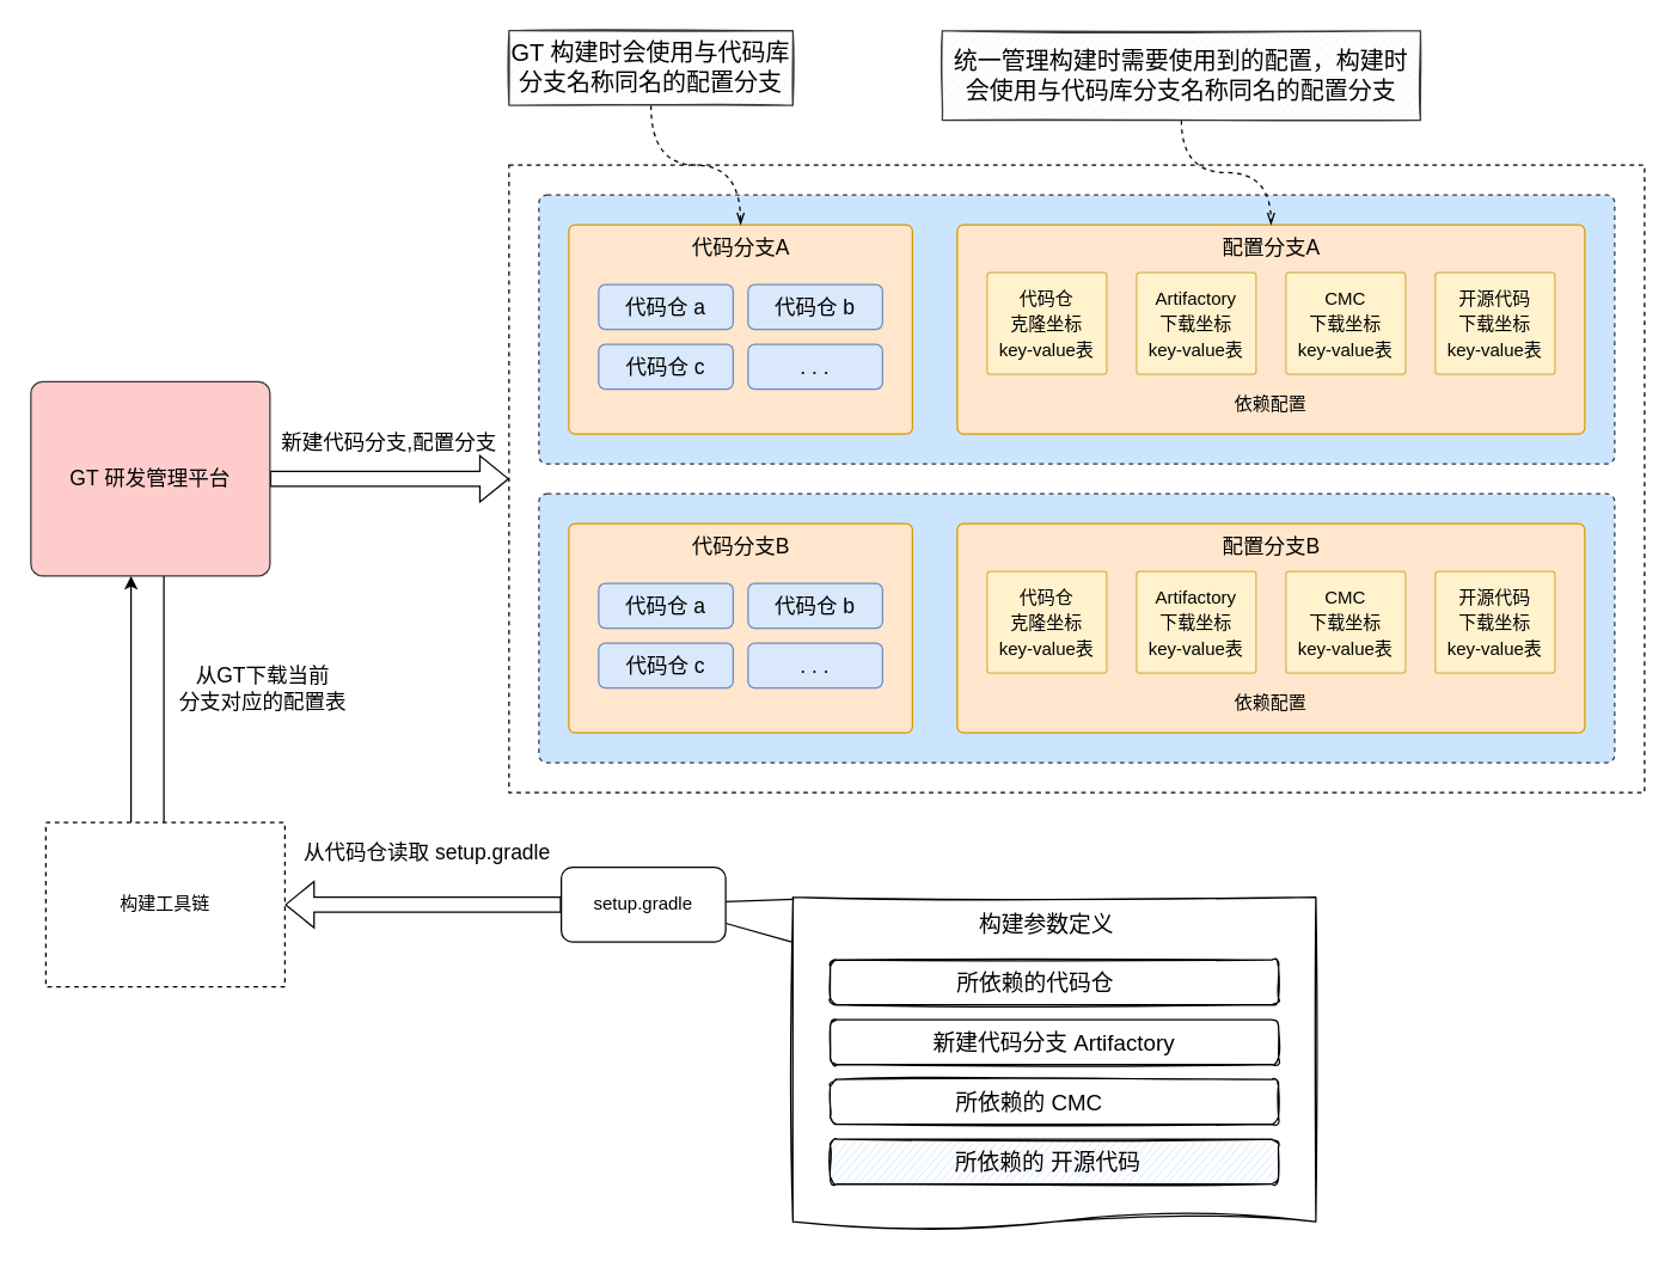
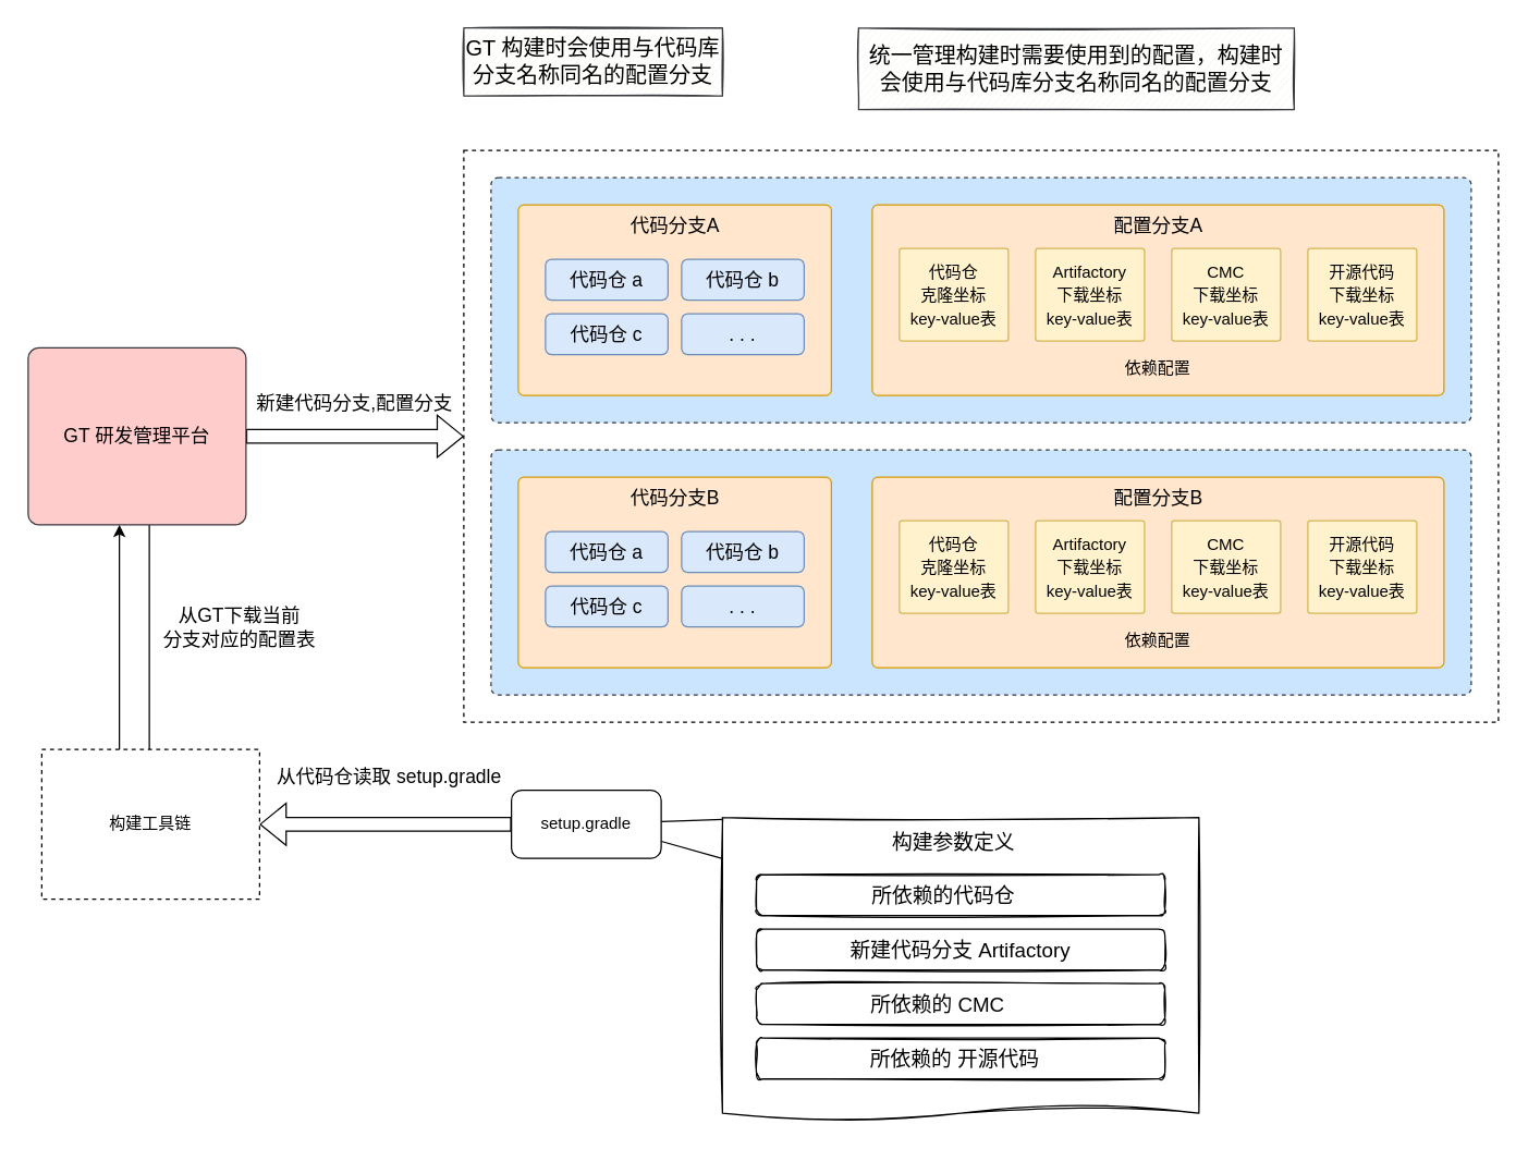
- <mxCell id="51" style="edgeStyle=orthogonalEdgeStyle;rounded=0;orthogonalLoop=1;jettySize=auto;html=1;entryX=0.5;entryY=0;entryDx=0;entryDy=0;fontSize=16;endArrow=openThin;endFill=0;dashed=1;curved=1;" edge="1" parent="1" source="52" target="22"><mxGeometry relative="1" as="geometry" /></mxCell>
- <mxCell id="53" style="edgeStyle=orthogonalEdgeStyle;curved=1;rounded=0;orthogonalLoop=1;jettySize=auto;html=1;entryX=0.5;entryY=0;entryDx=0;entryDy=0;dashed=1;fontSize=16;endArrow=openThin;endFill=0;" edge="1" parent="1" source="54" target="13"><mxGeometry relative="1" as="geometry" /></mxCell>
- <mxCell id="49" value="&lt;font style=&quot;font-size: 15px&quot;&gt;所依赖的 开源代码&amp;nbsp;&amp;nbsp;&lt;/font&gt;" style="rounded=1;whiteSpace=wrap;html=1;fontSize=12;sketch=1;fillColor=#dae8fc;" vertex="1" parent="44"><mxGeometry x="25" y="162" width="300" height="30" as="geometry" /></mxCell>
+ <mxCell id="49" value="&lt;font style=&quot;font-size: 15px&quot;&gt;所依赖的 开源代码&amp;nbsp;&amp;nbsp;&lt;/font&gt;" style="rounded=1;whiteSpace=wrap;html=1;fontSize=12;sketch=1;" vertex="1" parent="44"><mxGeometry x="25" y="162" width="300" height="30" as="geometry" /></mxCell>
